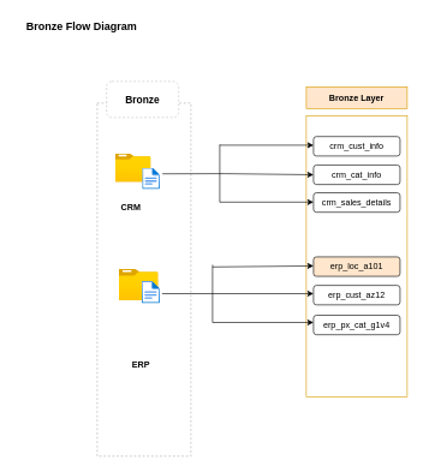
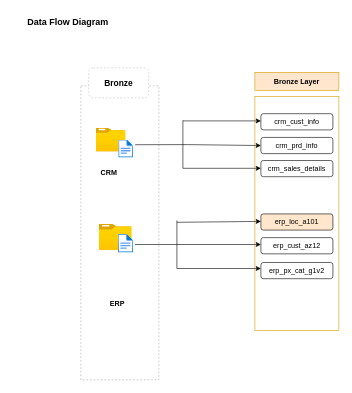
- <mxCell id="13" value="&lt;font style=&quot;font-size: 15px;&quot;&gt;&lt;b&gt;Bronze Flow Diagram&lt;/b&gt;&lt;/font&gt;" style="text;html=1;align=center;verticalAlign=middle;whiteSpace=wrap;rounded=0;" parent="1" vertex="1"><mxGeometry x="20.85" y="20" width="183.15" height="30" as="geometry" /></mxCell>
+ <mxCell id="13" value="&lt;font style=&quot;font-size: 15px;&quot;&gt;&lt;b&gt;Data Flow Diagram&lt;/b&gt;&lt;/font&gt;" style="text;html=1;align=center;verticalAlign=middle;whiteSpace=wrap;rounded=0;" parent="1" vertex="1"><mxGeometry x="20.85" y="20" width="183.15" height="30" as="geometry" /></mxCell>
- <mxCell id="17" value="crm_cat_info" style="rounded=1;whiteSpace=wrap;html=1;" parent="1" vertex="1"><mxGeometry x="434" y="228.56" width="120" height="27" as="geometry" /></mxCell>
+ <mxCell id="17" value="crm_prd_info" style="rounded=1;whiteSpace=wrap;html=1;" parent="1" vertex="1"><mxGeometry x="434" y="228.56" width="120" height="27" as="geometry" /></mxCell>
- <mxCell id="25" value="erp_px_cat_g1v4" style="rounded=1;whiteSpace=wrap;html=1;" parent="1" vertex="1"><mxGeometry x="434" y="437" width="120" height="27" as="geometry" /></mxCell>
+ <mxCell id="25" value="erp_px_cat_g1v2" style="rounded=1;whiteSpace=wrap;html=1;" parent="1" vertex="1"><mxGeometry x="434" y="437" width="120" height="27" as="geometry" /></mxCell>
